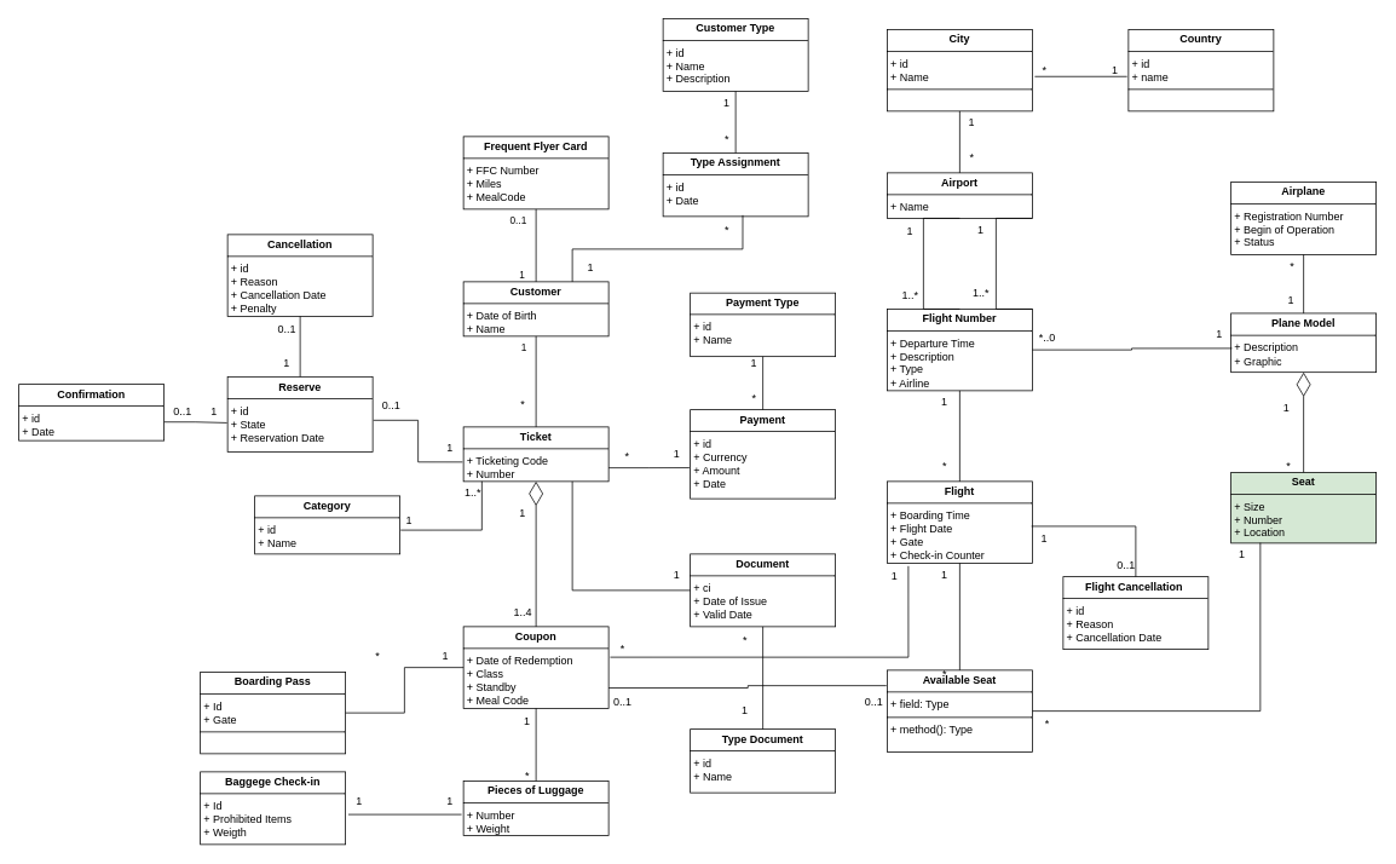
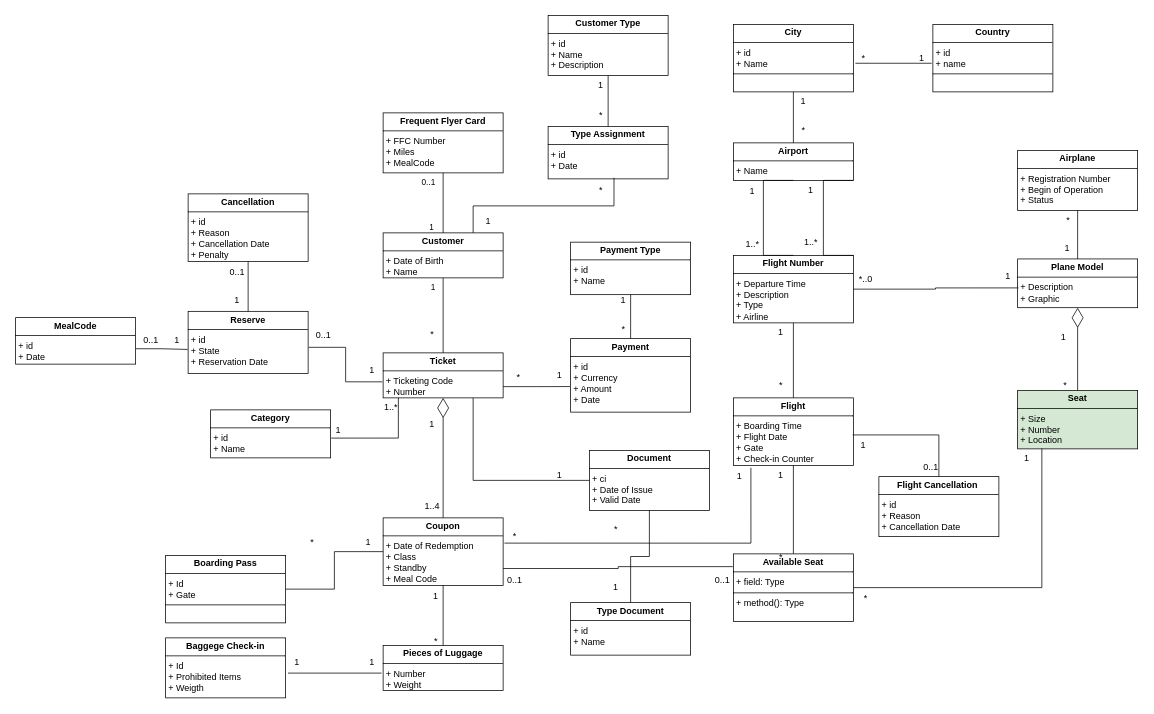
- <mxCell id="78" value="&lt;p style=&quot;margin:0px;margin-top:4px;text-align:center;&quot;&gt;&lt;b&gt;Confirmation&lt;/b&gt;&lt;/p&gt;&lt;hr size=&quot;1&quot; style=&quot;border-style:solid;&quot;&gt;&lt;p style=&quot;margin:0px;margin-left:4px;&quot;&gt;+ id&lt;/p&gt;&lt;p style=&quot;margin:0px;margin-left:4px;&quot;&gt;+ Date&lt;/p&gt;&lt;p style=&quot;margin:0px;margin-left:4px;&quot;&gt;&lt;br&gt;&lt;/p&gt;" style="verticalAlign=top;align=left;overflow=fill;html=1;whiteSpace=wrap;" vertex="1" parent="1"><mxGeometry x="20" y="423" width="160" height="62" as="geometry" /></mxCell>
+ <mxCell id="78" value="&lt;p style=&quot;margin:0px;margin-top:4px;text-align:center;&quot;&gt;&lt;b&gt;MealCode&lt;/b&gt;&lt;/p&gt;&lt;hr size=&quot;1&quot; style=&quot;border-style:solid;&quot;&gt;&lt;p style=&quot;margin:0px;margin-left:4px;&quot;&gt;+ id&lt;/p&gt;&lt;p style=&quot;margin:0px;margin-left:4px;&quot;&gt;+ Date&lt;/p&gt;&lt;p style=&quot;margin:0px;margin-left:4px;&quot;&gt;&lt;br&gt;&lt;/p&gt;" style="verticalAlign=top;align=left;overflow=fill;html=1;whiteSpace=wrap;" vertex="1" parent="1"><mxGeometry x="20" y="423" width="160" height="62" as="geometry" /></mxCell>
- <mxCell id="106" value="&lt;p style=&quot;margin:0px;margin-top:4px;text-align:center;&quot;&gt;&lt;b&gt;Document&lt;/b&gt;&lt;/p&gt;&lt;hr size=&quot;1&quot; style=&quot;border-style:solid;&quot;&gt;&lt;p style=&quot;margin:0px;margin-left:4px;&quot;&gt;+ ci&amp;nbsp;&lt;/p&gt;&lt;p style=&quot;margin:0px;margin-left:4px;&quot;&gt;+ Date of Issue&lt;/p&gt;&lt;p style=&quot;margin:0px;margin-left:4px;&quot;&gt;+ Valid Date&lt;/p&gt;&lt;p style=&quot;margin:0px;margin-left:4px;&quot;&gt;&lt;br&gt;&lt;/p&gt;" style="verticalAlign=top;align=left;overflow=fill;html=1;whiteSpace=wrap;" vertex="1" parent="1"><mxGeometry x="760" y="610" width="160" height="80" as="geometry" /></mxCell>
+ <mxCell id="106" value="&lt;p style=&quot;margin:0px;margin-top:4px;text-align:center;&quot;&gt;&lt;b&gt;Document&lt;/b&gt;&lt;/p&gt;&lt;hr size=&quot;1&quot; style=&quot;border-style:solid;&quot;&gt;&lt;p style=&quot;margin:0px;margin-left:4px;&quot;&gt;+ ci&amp;nbsp;&lt;/p&gt;&lt;p style=&quot;margin:0px;margin-left:4px;&quot;&gt;+ Date of Issue&lt;/p&gt;&lt;p style=&quot;margin:0px;margin-left:4px;&quot;&gt;+ Valid Date&lt;/p&gt;&lt;p style=&quot;margin:0px;margin-left:4px;&quot;&gt;&lt;br&gt;&lt;/p&gt;" style="verticalAlign=top;align=left;overflow=fill;html=1;whiteSpace=wrap;" vertex="1" parent="1"><mxGeometry x="785" y="600" width="160" height="80" as="geometry" /></mxCell>
